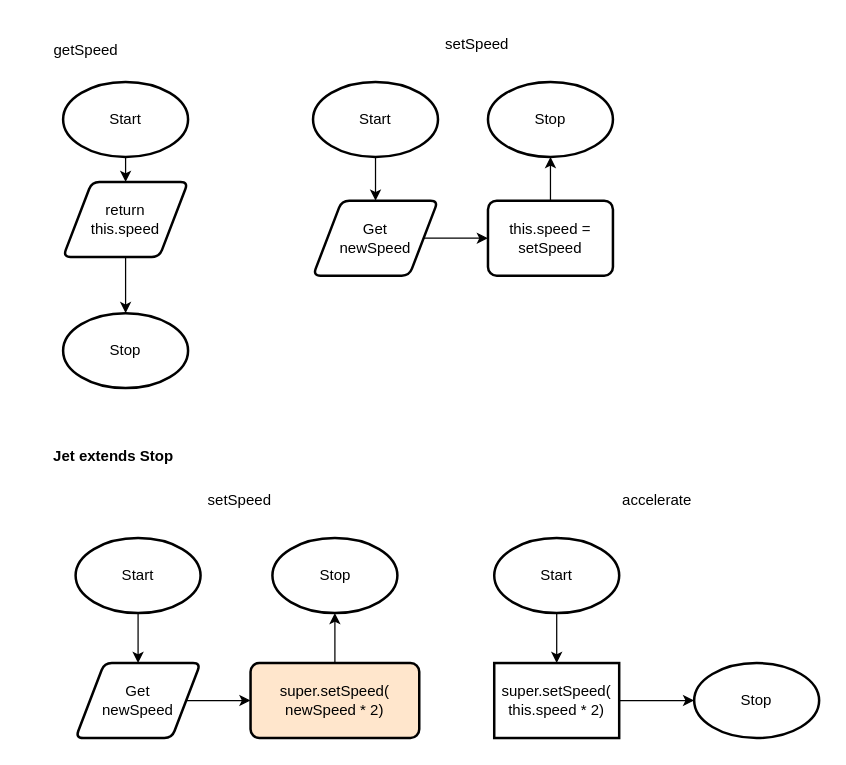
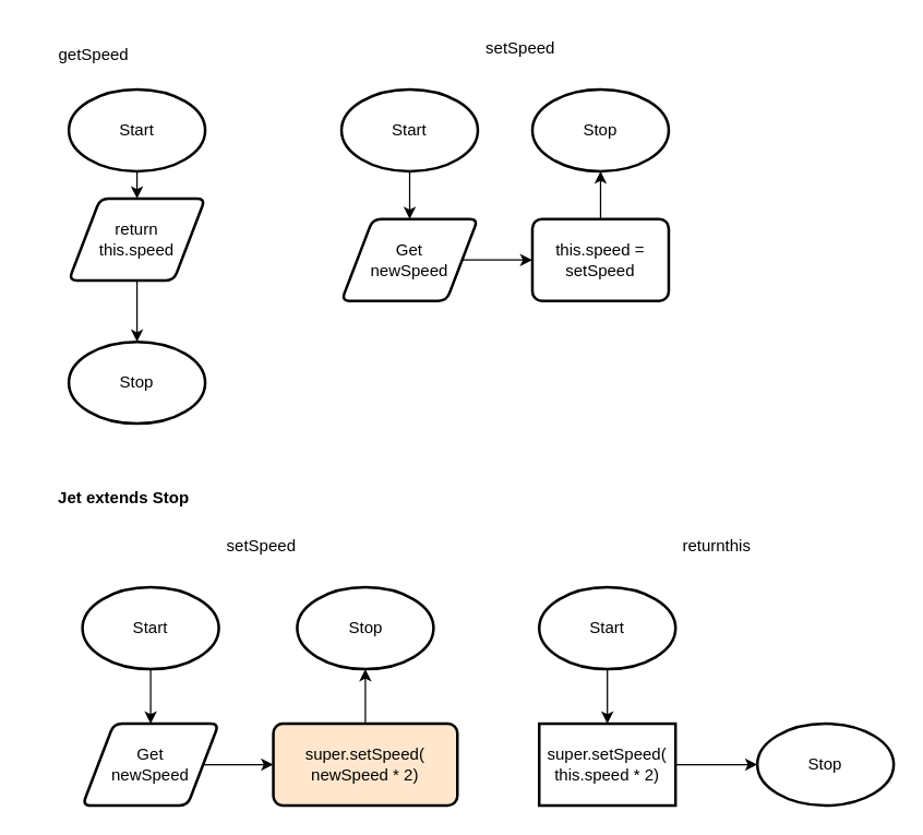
- <mxCell id="28" value="accelerate" style="text;html=1;align=center;verticalAlign=middle;resizable=0;points=[];autosize=1;strokeColor=none;fillColor=none;" parent="1" vertex="1"><mxGeometry x="485" y="385" width="80" height="30" as="geometry" /></mxCell>
+ <mxCell id="28" value="returnthis" style="text;html=1;align=center;verticalAlign=middle;resizable=0;points=[];autosize=1;strokeColor=none;fillColor=none;" parent="1" vertex="1"><mxGeometry x="485" y="385" width="80" height="30" as="geometry" /></mxCell>
